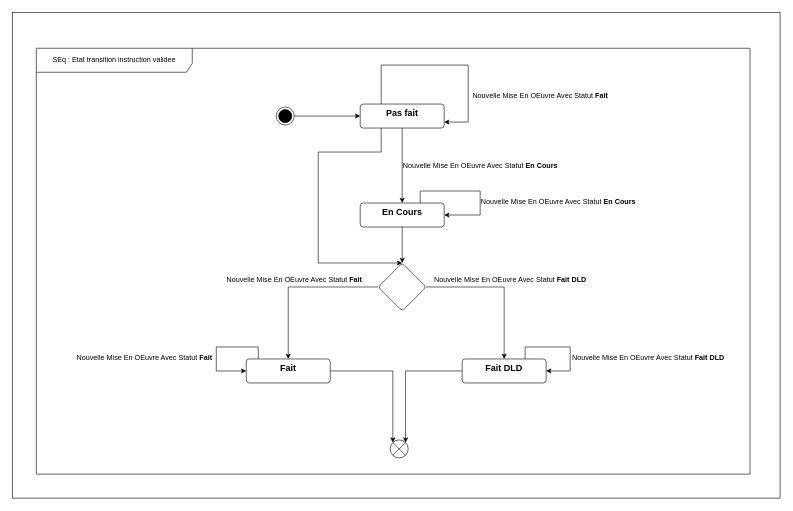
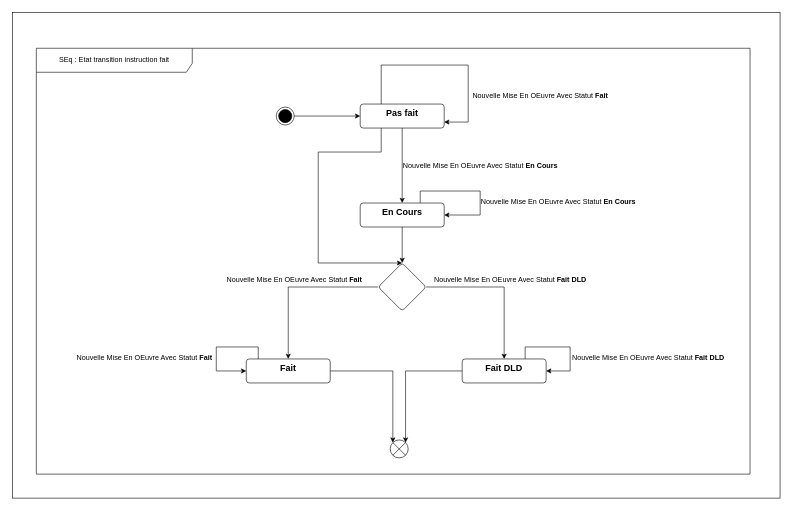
- <mxCell id="29" value="SEq : Etat transition instruction validee" style="shape=umlFrame;whiteSpace=wrap;html=1;pointerEvents=0;recursiveResize=0;container=1;collapsible=0;width=260;height=40;" vertex="1" parent="1"><mxGeometry x="60" y="80" width="1190" height="710" as="geometry" /></mxCell>
+ <mxCell id="29" value="SEq : Etat transition instruction fait" style="shape=umlFrame;whiteSpace=wrap;html=1;pointerEvents=0;recursiveResize=0;container=1;collapsible=0;width=260;height=40;" vertex="1" parent="1"><mxGeometry x="60" y="80" width="1190" height="710" as="geometry" /></mxCell>
